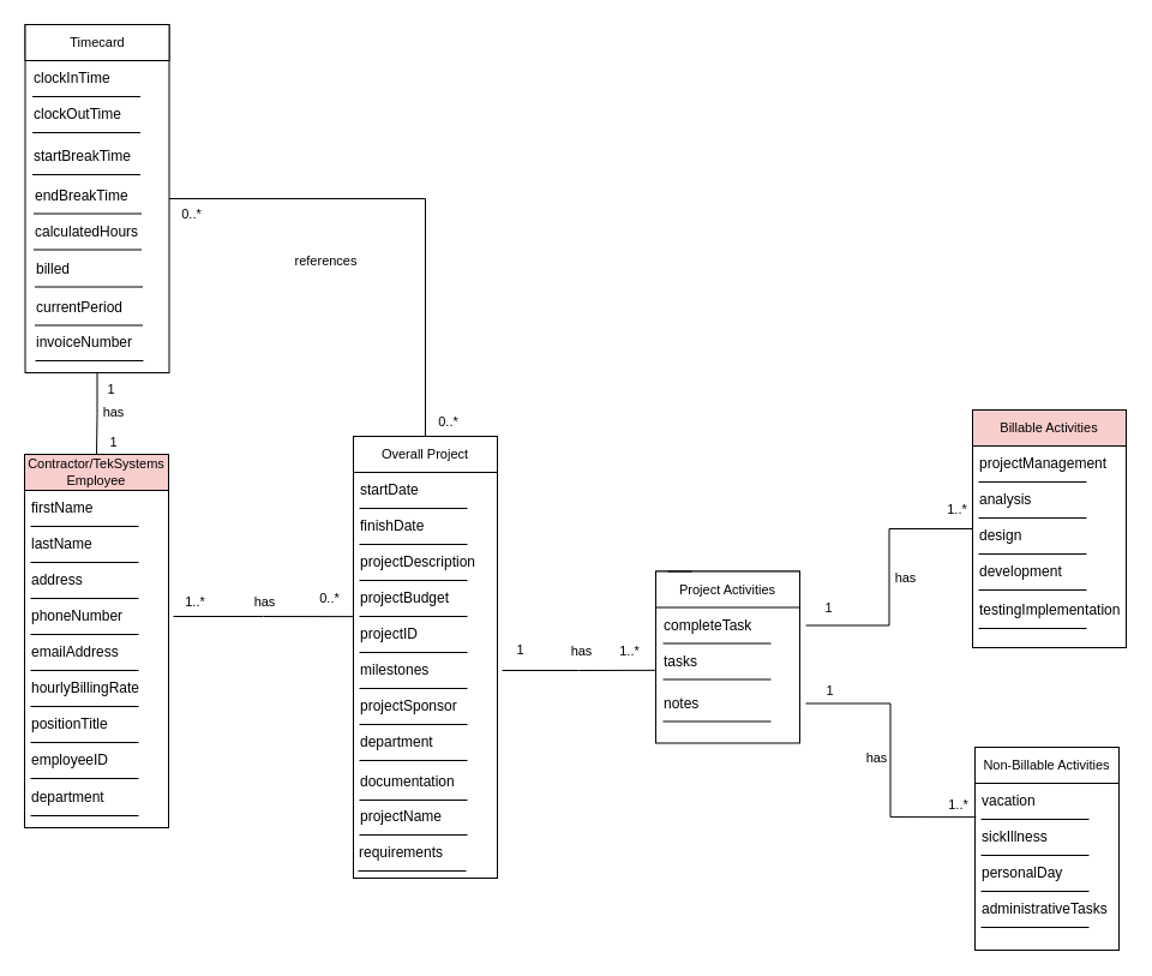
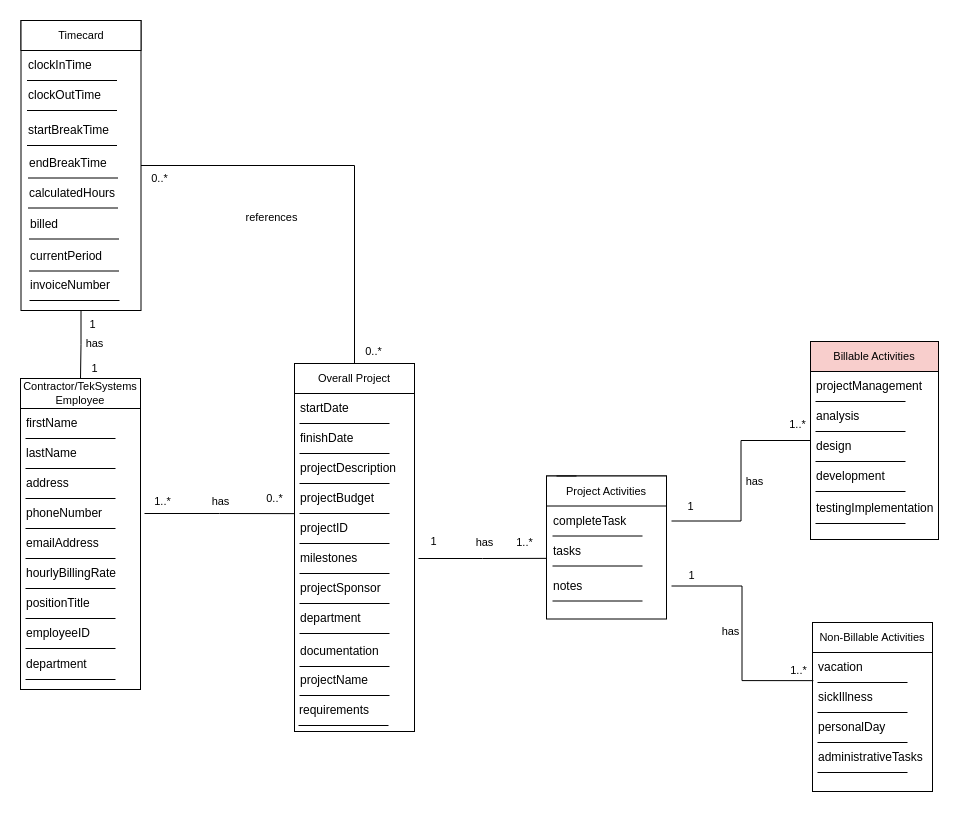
- <mxCell id="3" value="Contractor/TekSystems Employee" style="rounded=0;whiteSpace=wrap;html=1;fontSize=11;fillColor=#f8cecc;" parent="1" vertex="1"><mxGeometry x="20" y="378" width="120" height="30" as="geometry" /></mxCell>
+ <mxCell id="3" value="Contractor/TekSystems Employee" style="rounded=0;whiteSpace=wrap;html=1;fontSize=11;" parent="1" vertex="1"><mxGeometry x="20" y="378" width="120" height="30" as="geometry" /></mxCell>
